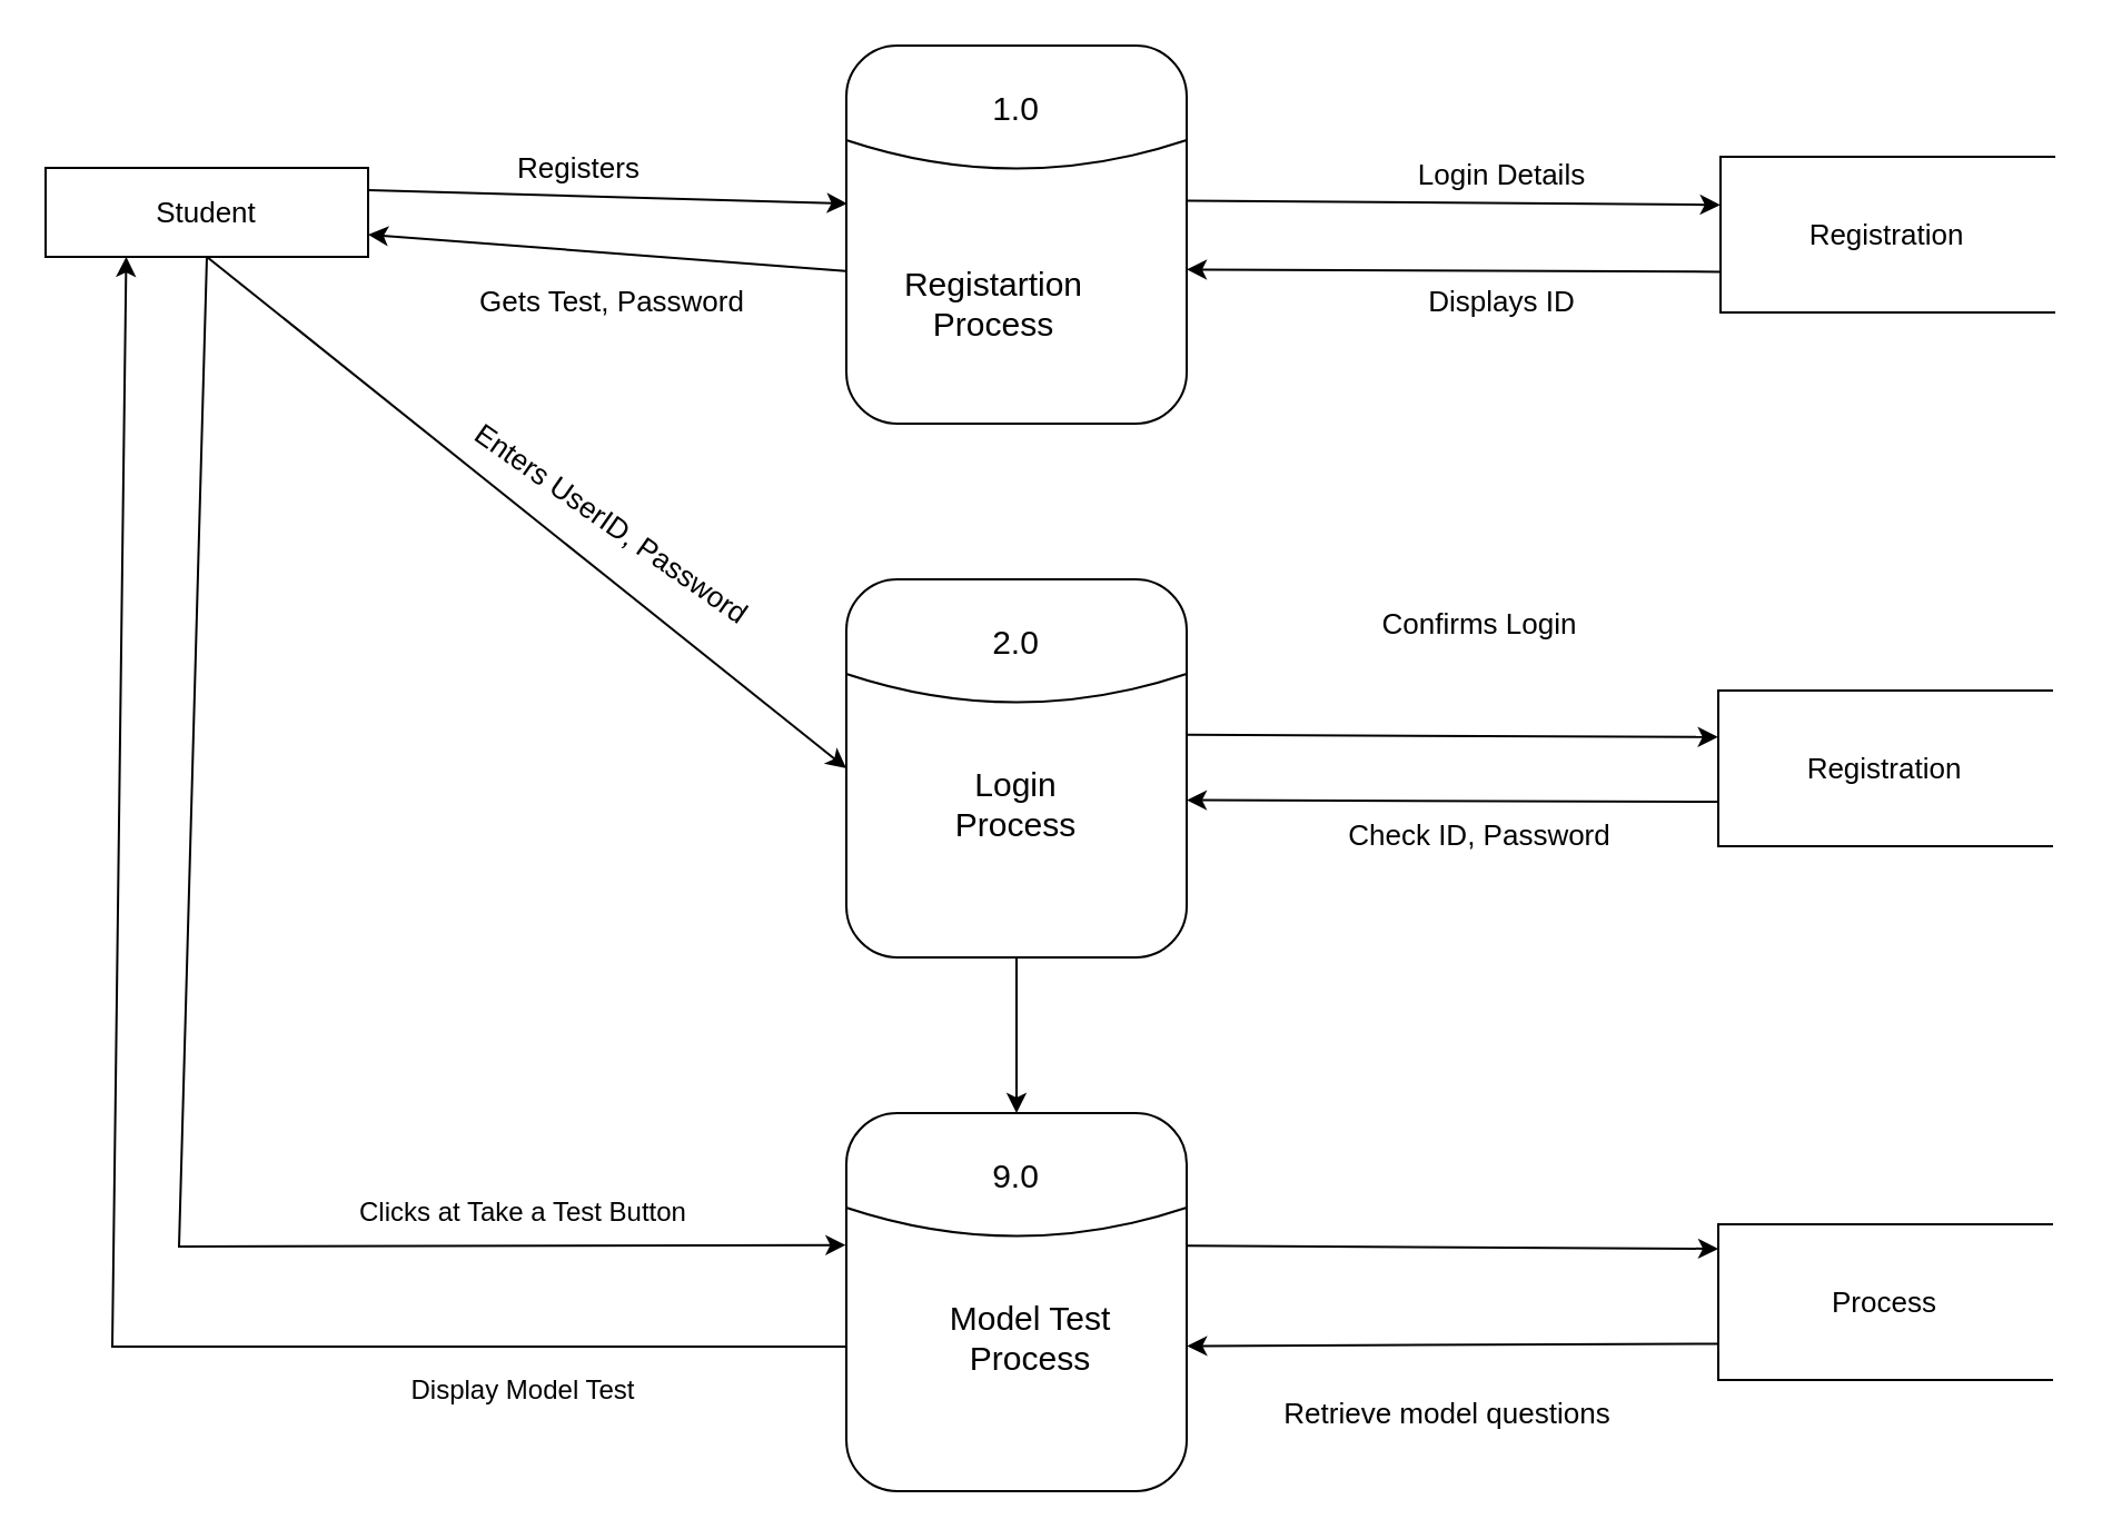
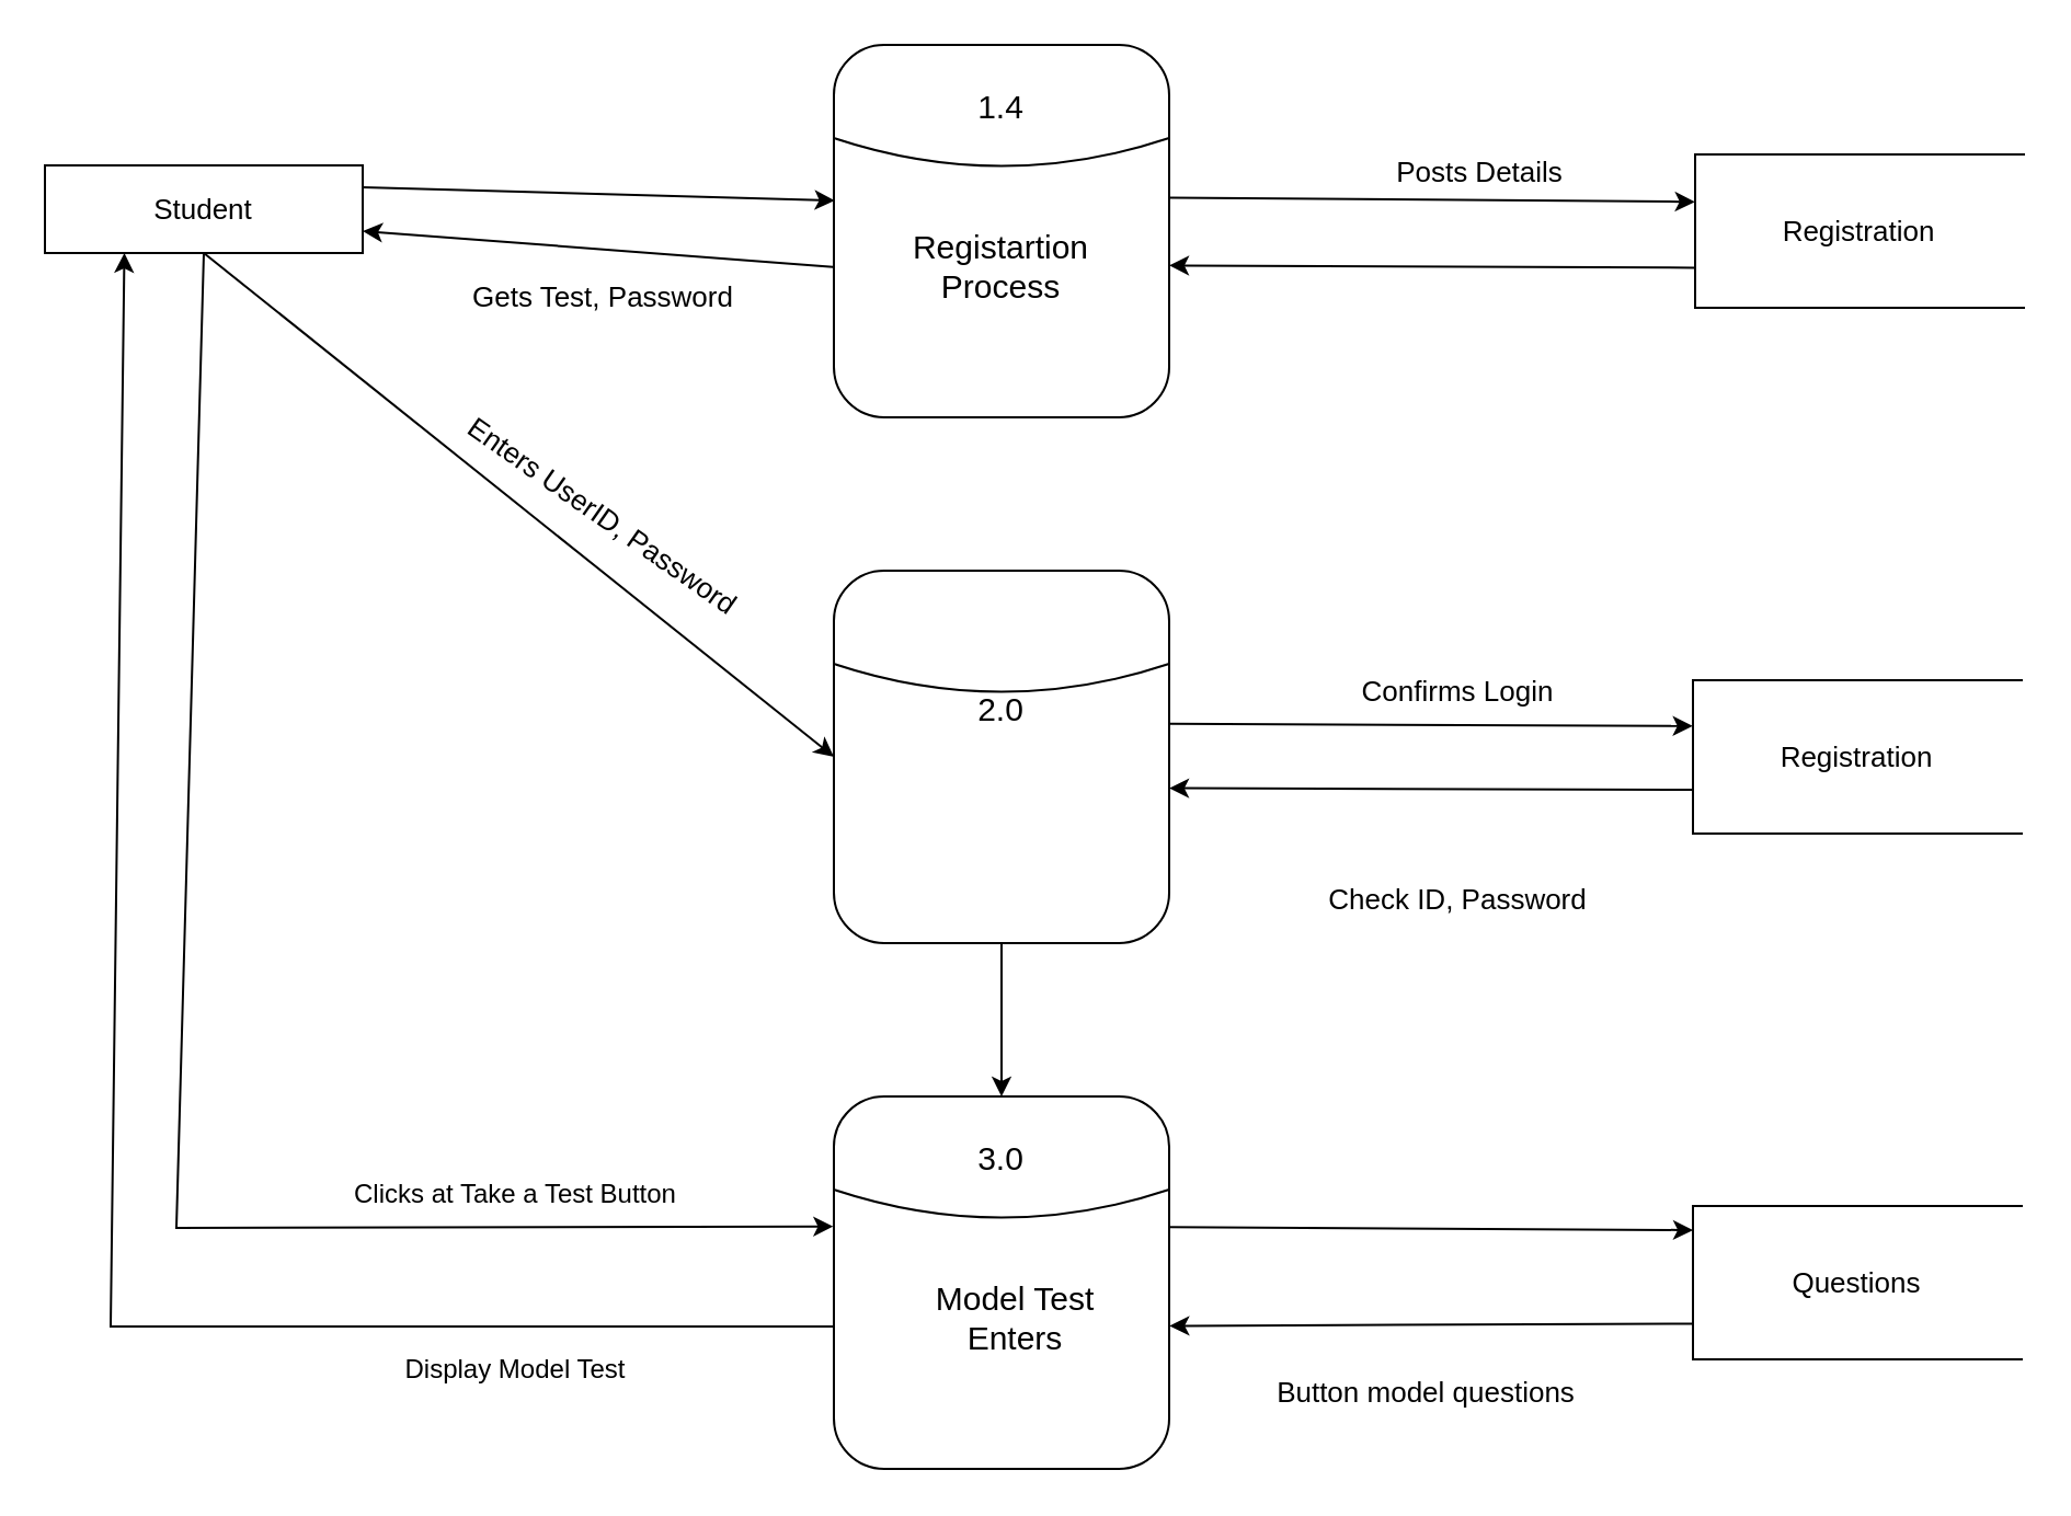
- <mxCell id="27" value="&lt;font style=&quot;font-size: 15px;&quot;&gt;1.0&lt;/font&gt;" style="text;html=1;strokeColor=none;fillColor=none;align=center;verticalAlign=middle;whiteSpace=wrap;rounded=0;" vertex="1" parent="24"><mxGeometry x="52.214" y="16.19" width="48.571" height="24.286" as="geometry" /></mxCell>
+ <mxCell id="27" value="&lt;font style=&quot;font-size: 15px;&quot;&gt;1.4&lt;/font&gt;" style="text;html=1;strokeColor=none;fillColor=none;align=center;verticalAlign=middle;whiteSpace=wrap;rounded=0;" vertex="1" parent="24"><mxGeometry x="52.214" y="16.19" width="48.571" height="24.286" as="geometry" /></mxCell>
- <mxCell id="5" value="&lt;font style=&quot;font-size: 13px;&quot;&gt;Registers&lt;/font&gt;" style="text;html=1;strokeColor=none;fillColor=none;align=center;verticalAlign=middle;whiteSpace=wrap;rounded=0;" parent="1" vertex="1"><mxGeometry x="230" y="60" width="60" height="30" as="geometry" /></mxCell>
- <mxCell id="15" value="&lt;font style=&quot;font-size: 13px;&quot;&gt;Login Details&lt;/font&gt;" style="text;html=1;strokeColor=none;fillColor=none;align=center;verticalAlign=middle;whiteSpace=wrap;rounded=0;" parent="1" vertex="1"><mxGeometry x="630" y="63" width="90" height="30" as="geometry" /></mxCell>
+ <mxCell id="15" value="&lt;font style=&quot;font-size: 13px;&quot;&gt;Posts Details&lt;/font&gt;" style="text;html=1;strokeColor=none;fillColor=none;align=center;verticalAlign=middle;whiteSpace=wrap;rounded=0;" parent="1" vertex="1"><mxGeometry x="630" y="63" width="90" height="30" as="geometry" /></mxCell>
- <mxCell id="14" value="&lt;font style=&quot;font-size: 13px;&quot;&gt;Displays ID&lt;/font&gt;" style="text;html=1;strokeColor=none;fillColor=none;align=center;verticalAlign=middle;whiteSpace=wrap;rounded=0;" parent="1" vertex="1"><mxGeometry x="630" y="120" width="90" height="30" as="geometry" /></mxCell>
- <mxCell id="28" value="&lt;font style=&quot;font-size: 15px;&quot;&gt;Registartion Process&lt;/font&gt;" style="text;html=1;strokeColor=none;fillColor=none;align=center;verticalAlign=middle;whiteSpace=wrap;rounded=0;" vertex="1" parent="24"><mxGeometry x="5.786" y="104.048" width="121.429" height="24.286" as="geometry" /></mxCell>
+ <mxCell id="28" value="&lt;font style=&quot;font-size: 15px;&quot;&gt;Registartion Process&lt;/font&gt;" style="text;html=1;strokeColor=none;fillColor=none;align=center;verticalAlign=middle;whiteSpace=wrap;rounded=0;" vertex="1" parent="24"><mxGeometry x="15.786" y="89.048" width="121.429" height="24.286" as="geometry" /></mxCell>
- <mxCell id="20" value="&lt;font style=&quot;font-size: 13px;&quot;&gt;Confirms Login&lt;/font&gt;" style="text;html=1;strokeColor=none;fillColor=none;align=center;verticalAlign=middle;whiteSpace=wrap;rounded=0;" parent="1" vertex="1"><mxGeometry x="610" y="265" width="110" height="30" as="geometry" /></mxCell>
+ <mxCell id="20" value="&lt;font style=&quot;font-size: 13px;&quot;&gt;Confirms Login&lt;/font&gt;" style="text;html=1;strokeColor=none;fillColor=none;align=center;verticalAlign=middle;whiteSpace=wrap;rounded=0;" parent="1" vertex="1"><mxGeometry x="610" y="300" width="110" height="30" as="geometry" /></mxCell>
- <mxCell id="34" value="&lt;font style=&quot;font-size: 15px;&quot;&gt;2.0&lt;/font&gt;" style="text;html=1;strokeColor=none;fillColor=none;align=center;verticalAlign=middle;whiteSpace=wrap;rounded=0;" vertex="1" parent="31"><mxGeometry x="52.214" y="16.19" width="48.571" height="24.286" as="geometry" /></mxCell>
+ <mxCell id="34" value="&lt;font style=&quot;font-size: 15px;&quot;&gt;2.0&lt;/font&gt;" style="text;html=1;strokeColor=none;fillColor=none;align=center;verticalAlign=middle;whiteSpace=wrap;rounded=0;" vertex="1" parent="31"><mxGeometry x="52.214" y="51.19" width="48.571" height="24.286" as="geometry" /></mxCell>
- <mxCell id="35" value="&lt;font style=&quot;font-size: 15px;&quot;&gt;Login&lt;br&gt;Process&lt;/font&gt;" style="text;html=1;strokeColor=none;fillColor=none;align=center;verticalAlign=middle;whiteSpace=wrap;rounded=0;" vertex="1" parent="31"><mxGeometry x="15.786" y="89.048" width="121.429" height="24.286" as="geometry" /></mxCell>
- <mxCell id="19" value="&lt;font style=&quot;font-size: 13px;&quot;&gt;Check ID, Password&lt;/font&gt;" style="text;html=1;strokeColor=none;fillColor=none;align=center;verticalAlign=middle;whiteSpace=wrap;rounded=0;" parent="1" vertex="1"><mxGeometry x="595" y="360" width="140" height="30" as="geometry" /></mxCell>
+ <mxCell id="19" value="&lt;font style=&quot;font-size: 13px;&quot;&gt;Check ID, Password&lt;/font&gt;" style="text;html=1;strokeColor=none;fillColor=none;align=center;verticalAlign=middle;whiteSpace=wrap;rounded=0;" parent="1" vertex="1"><mxGeometry x="595" y="395" width="140" height="30" as="geometry" /></mxCell>
- <mxCell id="39" value="&lt;font style=&quot;font-size: 15px;&quot;&gt;9.0&lt;/font&gt;" style="text;html=1;strokeColor=none;fillColor=none;align=center;verticalAlign=middle;whiteSpace=wrap;rounded=0;" vertex="1" parent="36"><mxGeometry x="52.214" y="16.19" width="48.571" height="24.286" as="geometry" /></mxCell>
+ <mxCell id="39" value="&lt;font style=&quot;font-size: 15px;&quot;&gt;3.0&lt;/font&gt;" style="text;html=1;strokeColor=none;fillColor=none;align=center;verticalAlign=middle;whiteSpace=wrap;rounded=0;" vertex="1" parent="36"><mxGeometry x="52.214" y="16.19" width="48.571" height="24.286" as="geometry" /></mxCell>
- <mxCell id="22" value="&lt;font style=&quot;font-size: 13px;&quot;&gt;Process&lt;/font&gt;" style="html=1;dashed=0;whiteSpace=wrap;shape=partialRectangle;right=0;" parent="1" vertex="1"><mxGeometry x="772" y="550" width="150" height="70" as="geometry" /></mxCell>
+ <mxCell id="22" value="&lt;font style=&quot;font-size: 13px;&quot;&gt;Questions&lt;/font&gt;" style="html=1;dashed=0;whiteSpace=wrap;shape=partialRectangle;right=0;" parent="1" vertex="1"><mxGeometry x="772" y="550" width="150" height="70" as="geometry" /></mxCell>
- <mxCell id="40" value="&lt;font style=&quot;font-size: 15px;&quot;&gt;Model Test&lt;br&gt;Process&lt;/font&gt;" style="text;html=1;strokeColor=none;fillColor=none;align=center;verticalAlign=middle;whiteSpace=wrap;rounded=0;" vertex="1" parent="36"><mxGeometry x="15.79" y="89.05" width="134.21" height="24.29" as="geometry" /></mxCell>
+ <mxCell id="40" value="&lt;font style=&quot;font-size: 15px;&quot;&gt;Model Test&lt;br&gt;Enters&lt;/font&gt;" style="text;html=1;strokeColor=none;fillColor=none;align=center;verticalAlign=middle;whiteSpace=wrap;rounded=0;" vertex="1" parent="36"><mxGeometry x="15.79" y="89.05" width="134.21" height="24.29" as="geometry" /></mxCell>
- <mxCell id="23" value="&lt;font style=&quot;font-size: 13px;&quot;&gt;Retrieve model questions&lt;/font&gt;" style="text;html=1;strokeColor=none;fillColor=none;align=center;verticalAlign=middle;whiteSpace=wrap;rounded=0;" parent="1" vertex="1"><mxGeometry x="573.5" y="620" width="153" height="30" as="geometry" /></mxCell>
+ <mxCell id="23" value="&lt;font style=&quot;font-size: 13px;&quot;&gt;Button model questions&lt;/font&gt;" style="text;html=1;strokeColor=none;fillColor=none;align=center;verticalAlign=middle;whiteSpace=wrap;rounded=0;" parent="1" vertex="1"><mxGeometry x="573.5" y="620" width="153" height="30" as="geometry" /></mxCell>
